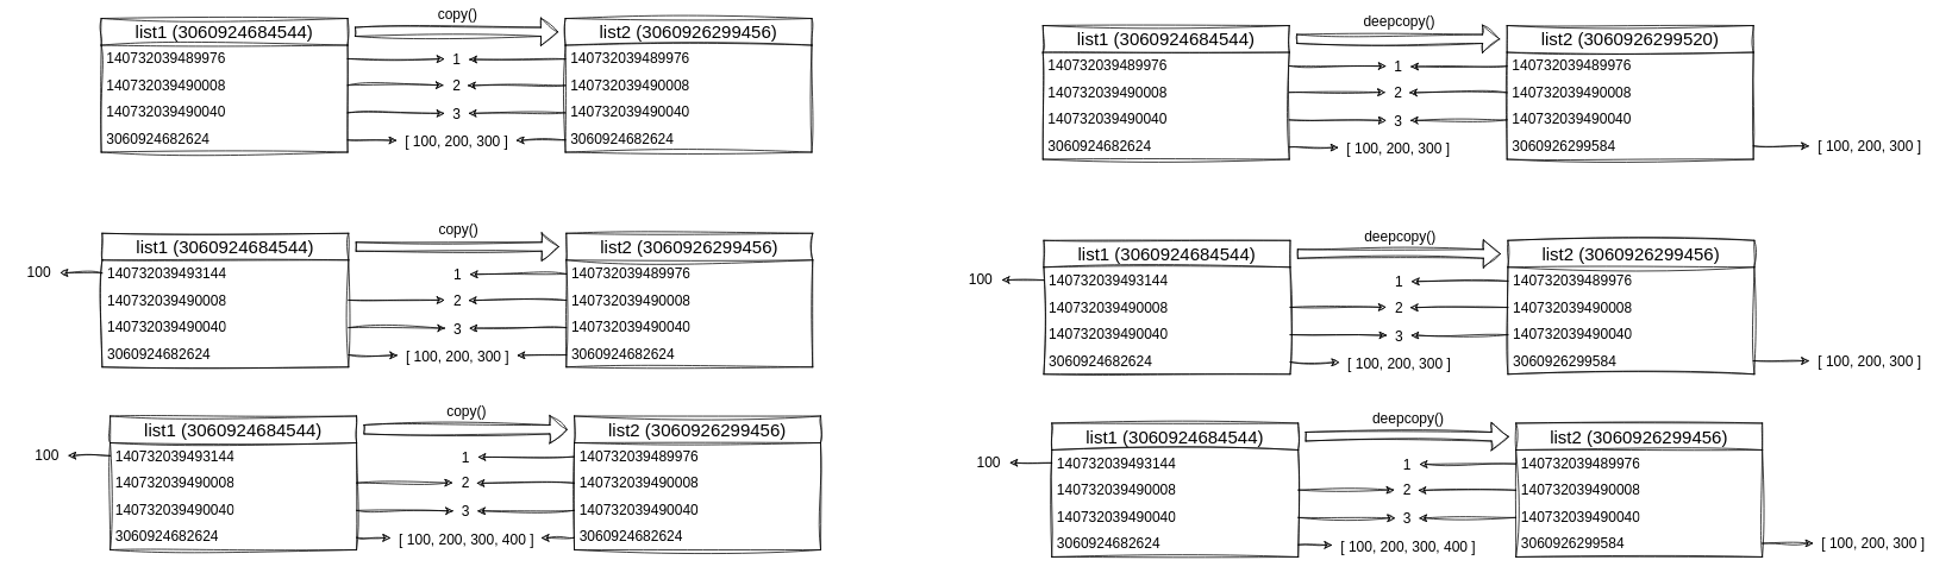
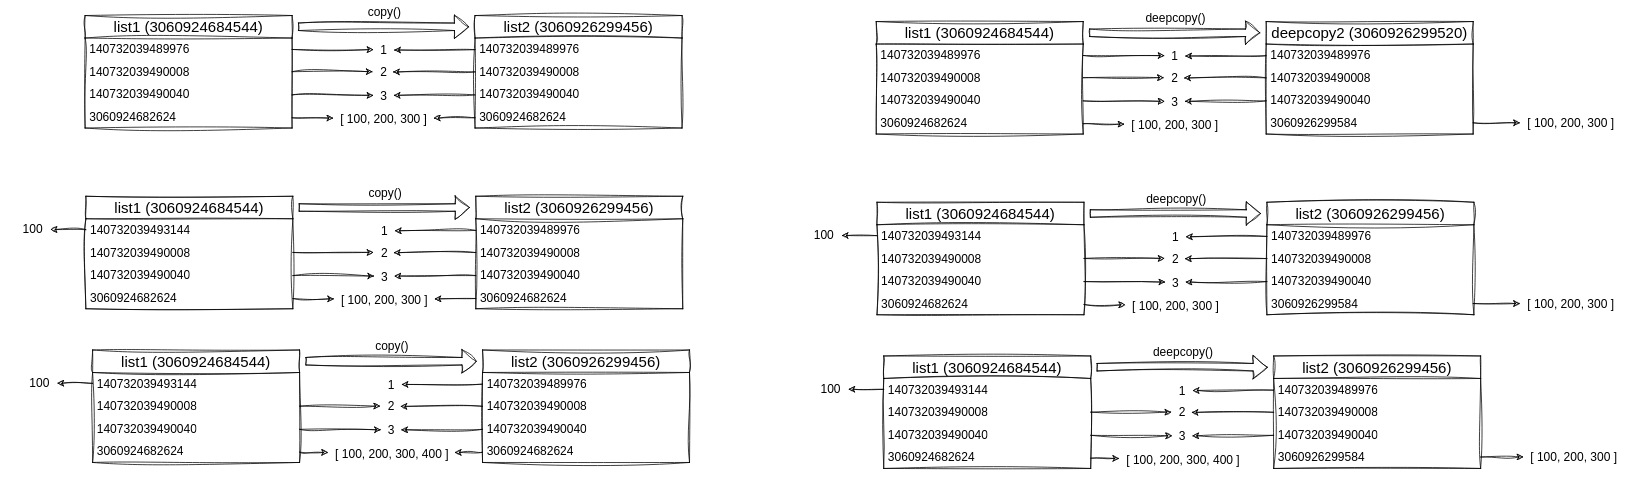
- <mxCell id="81" value="list2 (3060926299520)" style="swimlane;fontStyle=0;childLayout=stackLayout;horizontal=1;startSize=30;horizontalStack=0;resizeParent=1;resizeParentMax=0;resizeLast=0;collapsible=1;marginBottom=0;whiteSpace=wrap;html=1;sketch=1;hachureGap=4;jiggle=2;curveFitting=1;fontFamily=Helvetica;fontSize=20;" vertex="1" parent="1"><mxGeometry x="1688" y="28" width="276" height="150" as="geometry" /></mxCell>
+ <mxCell id="81" value="deepcopy2 (3060926299520)" style="swimlane;fontStyle=0;childLayout=stackLayout;horizontal=1;startSize=30;horizontalStack=0;resizeParent=1;resizeParentMax=0;resizeLast=0;collapsible=1;marginBottom=0;whiteSpace=wrap;html=1;sketch=1;hachureGap=4;jiggle=2;curveFitting=1;fontFamily=Helvetica;fontSize=20;" vertex="1" parent="1"><mxGeometry x="1688" y="28" width="276" height="150" as="geometry" /></mxCell>
